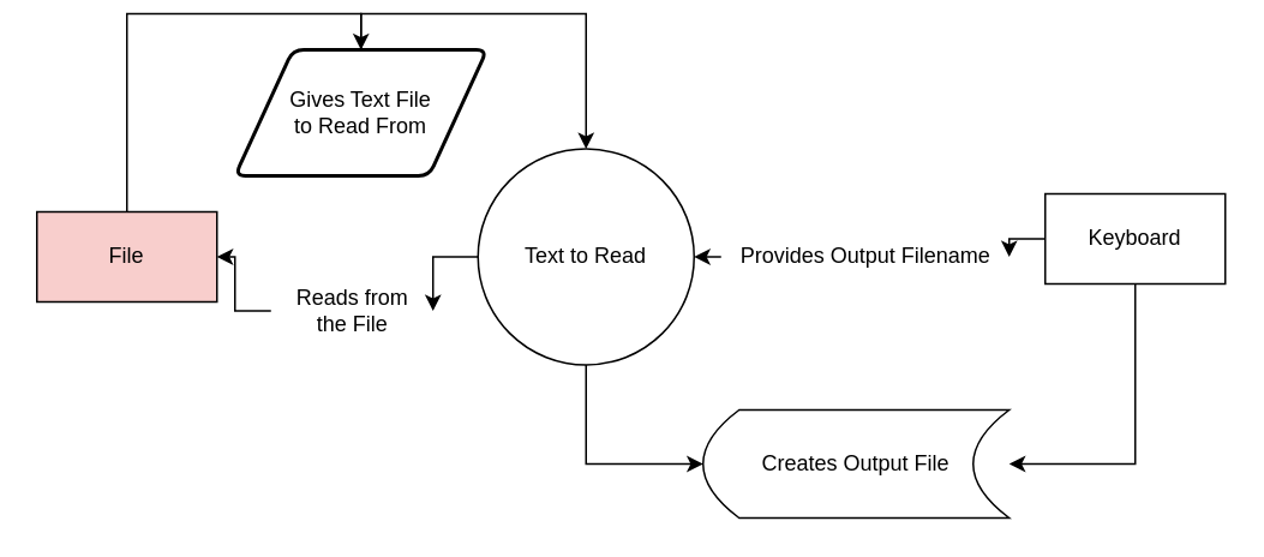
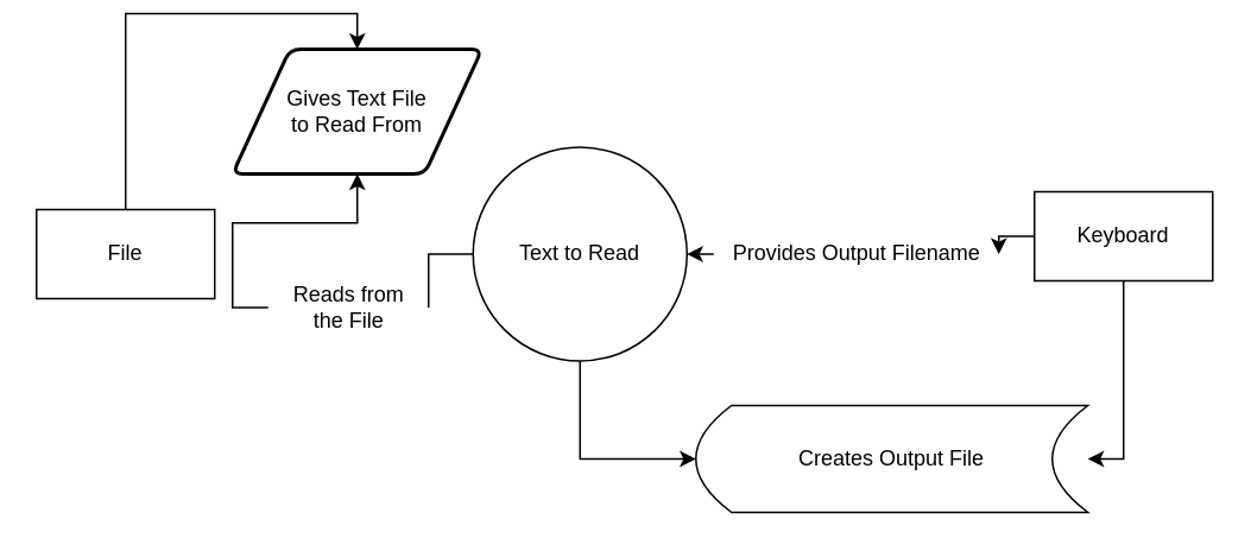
- <mxCell id="5" style="edgeStyle=orthogonalEdgeStyle;rounded=0;orthogonalLoop=1;jettySize=auto;html=1;exitX=0.5;exitY=0;exitDx=0;exitDy=0;entryX=0.5;entryY=0;entryDx=0;entryDy=0;" edge="1" parent="1" source="13" target="9"><mxGeometry relative="1" as="geometry" /></mxCell>
- <mxCell id="6" value="File" style="html=1;dashed=0;whiteSpace=wrap;fillColor=#f8cecc;" vertex="1" parent="1"><mxGeometry x="20" y="110" width="100" height="50" as="geometry" /></mxCell>
+ <mxCell id="6" value="File" style="html=1;dashed=0;whiteSpace=wrap;" vertex="1" parent="1"><mxGeometry x="20" y="110" width="100" height="50" as="geometry" /></mxCell>
- <mxCell id="7" style="edgeStyle=orthogonalEdgeStyle;rounded=0;orthogonalLoop=1;jettySize=auto;html=1;exitX=0;exitY=0.5;exitDx=0;exitDy=0;entryX=1;entryY=0.5;entryDx=0;entryDy=0;" edge="1" parent="1" source="11" target="6"><mxGeometry relative="1" as="geometry" /></mxCell>
+ <mxCell id="7" style="edgeStyle=orthogonalEdgeStyle;rounded=0;orthogonalLoop=1;jettySize=auto;html=1;exitX=0;exitY=0.5;exitDx=0;exitDy=0;" edge="1" parent="1" source="11" target="13"><mxGeometry relative="1" as="geometry" /></mxCell>
- <mxCell id="10" value="" style="edgeStyle=orthogonalEdgeStyle;rounded=0;orthogonalLoop=1;jettySize=auto;html=1;exitX=0;exitY=0.5;exitDx=0;exitDy=0;entryX=1;entryY=0.5;entryDx=0;entryDy=0;" edge="1" parent="1" source="9" target="11"><mxGeometry relative="1" as="geometry"><mxPoint x="265" y="135" as="sourcePoint" /><mxPoint x="120" y="135" as="targetPoint" /></mxGeometry></mxCell>
+ <mxCell id="10" value="" style="edgeStyle=orthogonalEdgeStyle;rounded=0;orthogonalLoop=1;jettySize=auto;html=1;exitX=0;exitY=0.5;exitDx=0;exitDy=0;entryX=1;entryY=0.5;entryDx=0;entryDy=0;endArrow=none;" edge="1" parent="1" source="9" target="11"><mxGeometry relative="1" as="geometry"><mxPoint x="265" y="135" as="sourcePoint" /><mxPoint x="120" y="135" as="targetPoint" /></mxGeometry></mxCell>
- <mxCell id="14" value="&lt;span style=&quot;text-wrap: nowrap;&quot;&gt;Creates Output File&lt;/span&gt;" style="shape=dataStorage;whiteSpace=wrap;html=1;fixedSize=1;" vertex="1" parent="1"><mxGeometry x="390" y="220" width="170" height="60" as="geometry" /></mxCell>
+ <mxCell id="14" value="&lt;span style=&quot;text-wrap: nowrap;&quot;&gt;Creates Output File&lt;/span&gt;" style="shape=dataStorage;whiteSpace=wrap;html=1;fixedSize=1;" vertex="1" parent="1"><mxGeometry x="390" y="220" width="220" height="60" as="geometry" /></mxCell>
